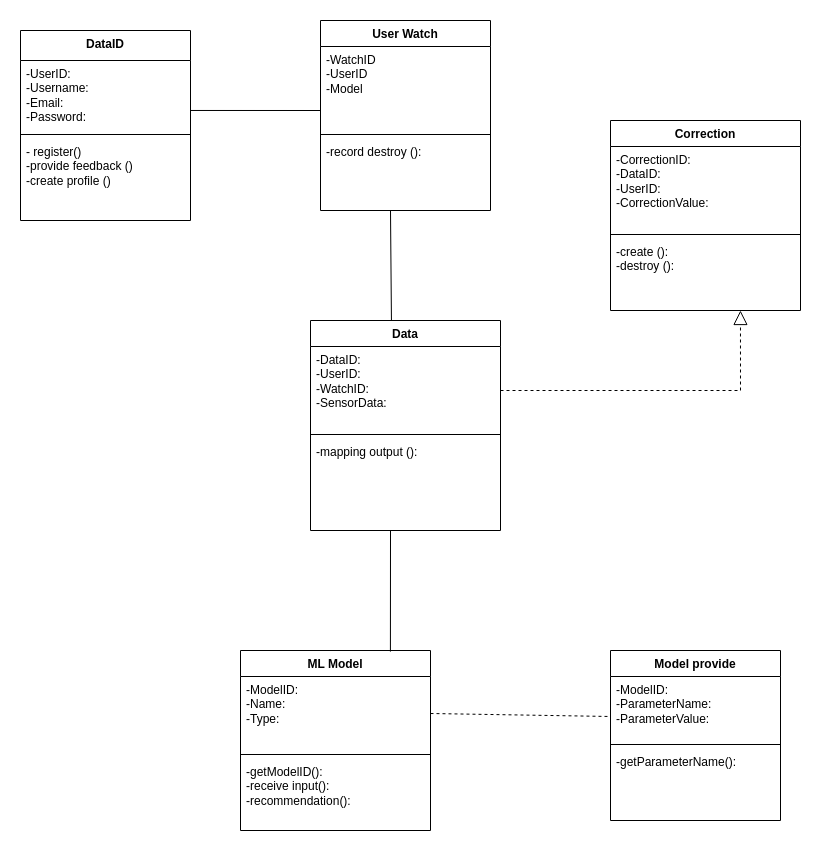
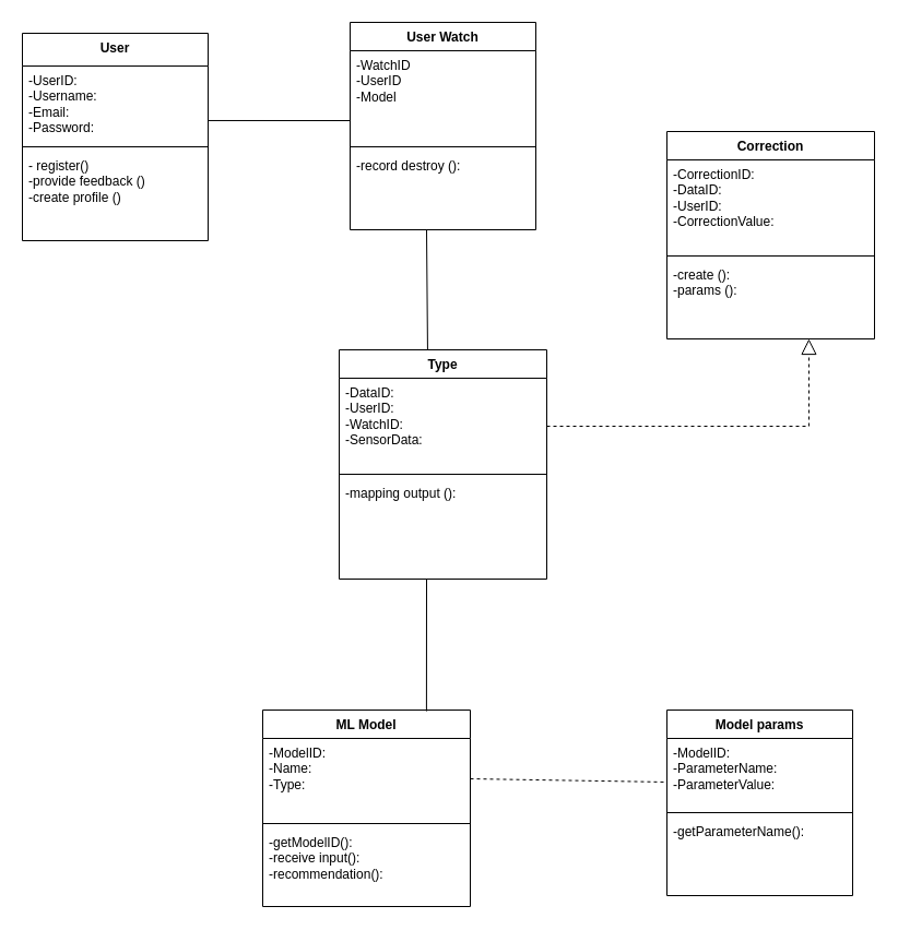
- <mxCell id="2" value="DataID" style="swimlane;fontStyle=1;align=center;verticalAlign=top;childLayout=stackLayout;horizontal=1;startSize=30;horizontalStack=0;resizeParent=1;resizeParentMax=0;resizeLast=0;collapsible=1;marginBottom=0;whiteSpace=wrap;html=1;" parent="1" vertex="1"><mxGeometry x="20" y="30" width="170" height="190" as="geometry" /></mxCell>
+ <mxCell id="2" value="User" style="swimlane;fontStyle=1;align=center;verticalAlign=top;childLayout=stackLayout;horizontal=1;startSize=30;horizontalStack=0;resizeParent=1;resizeParentMax=0;resizeLast=0;collapsible=1;marginBottom=0;whiteSpace=wrap;html=1;" parent="1" vertex="1"><mxGeometry x="20" y="30" width="170" height="190" as="geometry" /></mxCell>
- <mxCell id="17" value="-create ():&lt;br&gt;-destroy ():" style="text;strokeColor=none;fillColor=none;align=left;verticalAlign=top;spacingLeft=4;spacingRight=4;overflow=hidden;rotatable=0;points=[[0,0.5],[1,0.5]];portConstraint=eastwest;whiteSpace=wrap;html=1;" parent="14" vertex="1"><mxGeometry y="118" width="190" height="72" as="geometry" /></mxCell>
+ <mxCell id="17" value="-create ():&lt;br&gt;-params ():" style="text;strokeColor=none;fillColor=none;align=left;verticalAlign=top;spacingLeft=4;spacingRight=4;overflow=hidden;rotatable=0;points=[[0,0.5],[1,0.5]];portConstraint=eastwest;whiteSpace=wrap;html=1;" parent="14" vertex="1"><mxGeometry y="118" width="190" height="72" as="geometry" /></mxCell>
- <mxCell id="22" value="Data" style="swimlane;fontStyle=1;align=center;verticalAlign=top;childLayout=stackLayout;horizontal=1;startSize=26;horizontalStack=0;resizeParent=1;resizeParentMax=0;resizeLast=0;collapsible=1;marginBottom=0;whiteSpace=wrap;html=1;" parent="1" vertex="1"><mxGeometry x="310" y="320" width="190" height="210" as="geometry" /></mxCell>
+ <mxCell id="22" value="Type" style="swimlane;fontStyle=1;align=center;verticalAlign=top;childLayout=stackLayout;horizontal=1;startSize=26;horizontalStack=0;resizeParent=1;resizeParentMax=0;resizeLast=0;collapsible=1;marginBottom=0;whiteSpace=wrap;html=1;" parent="1" vertex="1"><mxGeometry x="310" y="320" width="190" height="210" as="geometry" /></mxCell>
- <mxCell id="6" value="Model provide" style="swimlane;fontStyle=1;align=center;verticalAlign=top;childLayout=stackLayout;horizontal=1;startSize=26;horizontalStack=0;resizeParent=1;resizeParentMax=0;resizeLast=0;collapsible=1;marginBottom=0;whiteSpace=wrap;html=1;" parent="1" vertex="1"><mxGeometry x="610" y="650" width="170" height="170" as="geometry" /></mxCell>
+ <mxCell id="6" value="Model params" style="swimlane;fontStyle=1;align=center;verticalAlign=top;childLayout=stackLayout;horizontal=1;startSize=26;horizontalStack=0;resizeParent=1;resizeParentMax=0;resizeLast=0;collapsible=1;marginBottom=0;whiteSpace=wrap;html=1;" parent="1" vertex="1"><mxGeometry x="610" y="650" width="170" height="170" as="geometry" /></mxCell>
